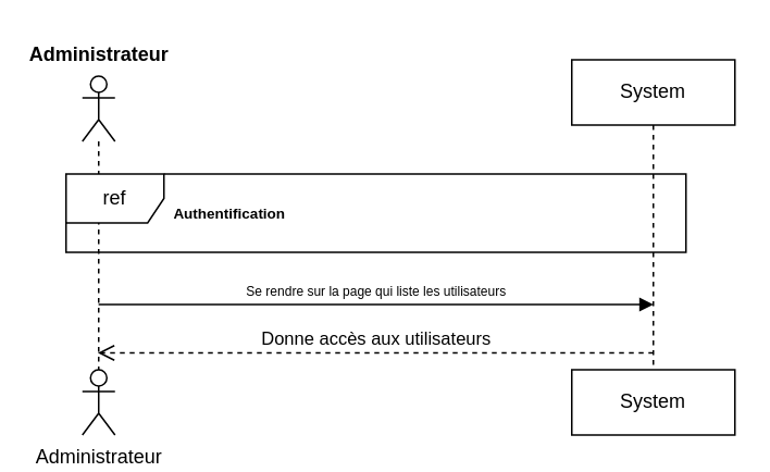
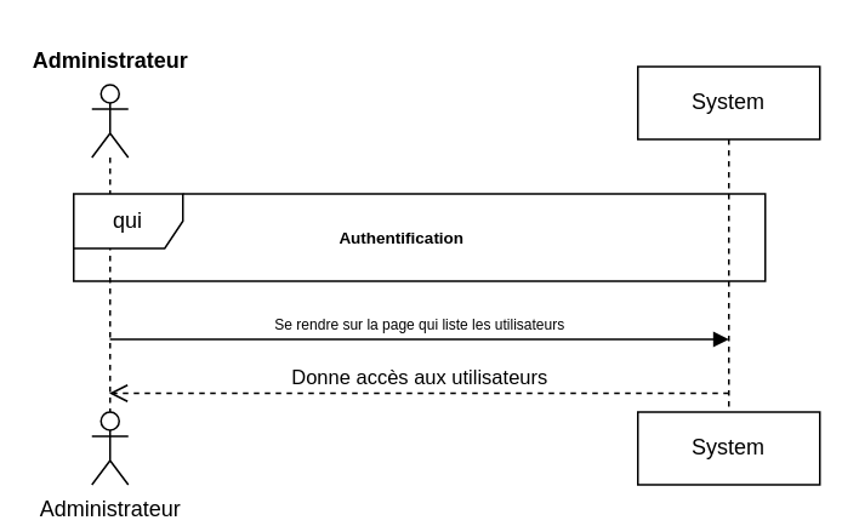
- <mxCell id="8" value="ref" style="shape=umlFrame;whiteSpace=wrap;html=1;pointerEvents=0;" parent="1" vertex="1"><mxGeometry x="40" y="106" width="380" height="48" as="geometry" /></mxCell>
+ <mxCell id="8" value="qui" style="shape=umlFrame;whiteSpace=wrap;html=1;pointerEvents=0;" parent="1" vertex="1"><mxGeometry x="40" y="106" width="380" height="48" as="geometry" /></mxCell>
- <mxCell id="9" value="&lt;font style=&quot;font-size: 9px;&quot;&gt;Authentification&lt;/font&gt;" style="text;align=center;fontStyle=1;verticalAlign=middle;spacingLeft=3;spacingRight=3;strokeColor=none;rotatable=0;points=[[0,0.5],[1,0.5]];portConstraint=eastwest;html=1;" parent="1" vertex="1"><mxGeometry x="100" y="117" width="80" height="26" as="geometry" /></mxCell>
+ <mxCell id="9" value="&lt;font style=&quot;font-size: 9px;&quot;&gt;Authentification&lt;/font&gt;" style="text;align=center;fontStyle=1;verticalAlign=middle;spacingLeft=3;spacingRight=3;strokeColor=none;rotatable=0;points=[[0,0.5],[1,0.5]];portConstraint=eastwest;html=1;" parent="1" vertex="1"><mxGeometry x="180" y="117" width="80" height="26" as="geometry" /></mxCell>
